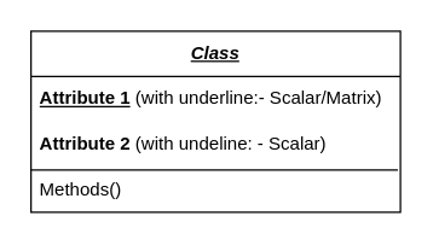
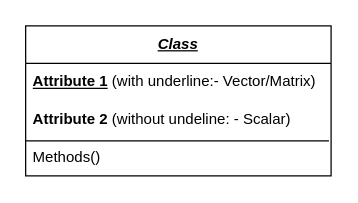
- <mxCell id="3" value="&lt;u&gt;&lt;b&gt;Attribute 1&lt;/b&gt;&lt;/u&gt;&amp;nbsp;(with underline:- Scalar/Matrix)" style="text;strokeColor=none;fillColor=none;align=left;verticalAlign=middle;spacingLeft=4;spacingRight=4;overflow=hidden;points=[[0,0.5],[1,0.5]];portConstraint=eastwest;rotatable=0;whiteSpace=wrap;html=1;" vertex="1" parent="2"><mxGeometry y="30" width="244" height="30" as="geometry" /></mxCell>
+ <mxCell id="3" value="&lt;u&gt;&lt;b&gt;Attribute 1&lt;/b&gt;&lt;/u&gt;&amp;nbsp;(with underline:- Vector/Matrix)" style="text;strokeColor=none;fillColor=none;align=left;verticalAlign=middle;spacingLeft=4;spacingRight=4;overflow=hidden;points=[[0,0.5],[1,0.5]];portConstraint=eastwest;rotatable=0;whiteSpace=wrap;html=1;" vertex="1" parent="2"><mxGeometry y="30" width="244" height="30" as="geometry" /></mxCell>
- <mxCell id="4" value="&lt;b&gt;Attribute 2 &lt;/b&gt;(with undeline: - Scalar)" style="text;strokeColor=none;fillColor=none;align=left;verticalAlign=middle;spacingLeft=4;spacingRight=4;overflow=hidden;points=[[0,0.5],[1,0.5]];portConstraint=eastwest;rotatable=0;whiteSpace=wrap;html=1;" vertex="1" parent="2"><mxGeometry y="60" width="244" height="30" as="geometry" /></mxCell>
+ <mxCell id="4" value="&lt;b&gt;Attribute 2 &lt;/b&gt;(without undeline: - Scalar)" style="text;strokeColor=none;fillColor=none;align=left;verticalAlign=middle;spacingLeft=4;spacingRight=4;overflow=hidden;points=[[0,0.5],[1,0.5]];portConstraint=eastwest;rotatable=0;whiteSpace=wrap;html=1;" vertex="1" parent="2"><mxGeometry y="60" width="244" height="30" as="geometry" /></mxCell>
